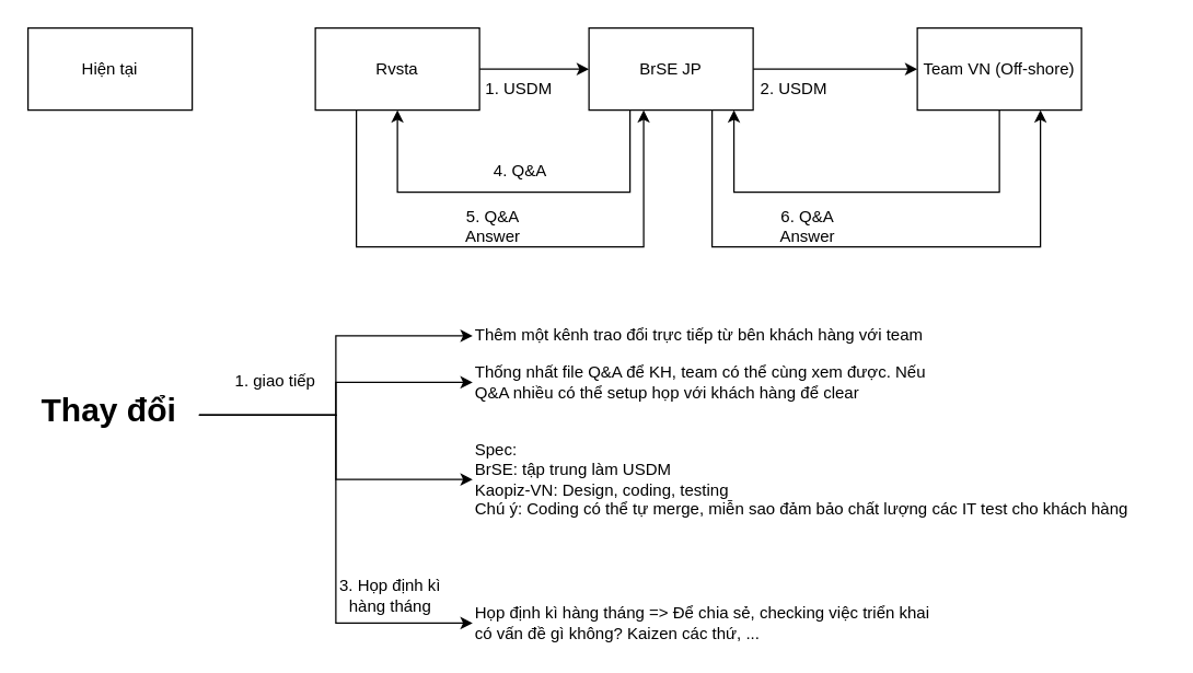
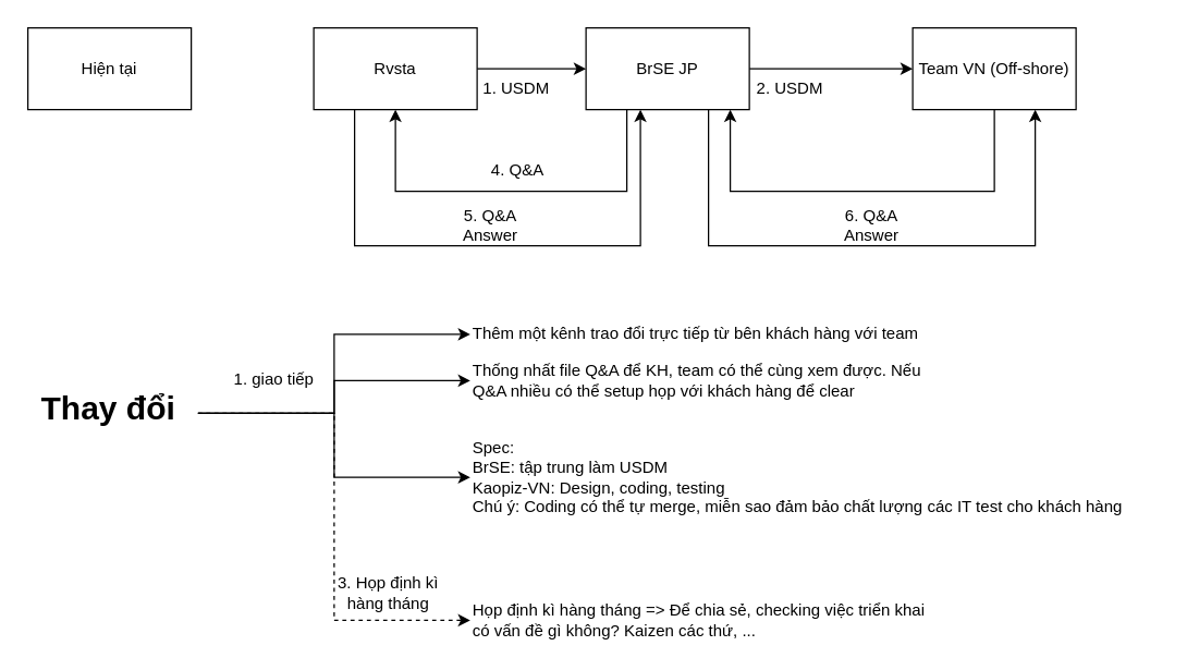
- <mxCell id="16" value="6. Q&amp;amp;A Answer" style="text;html=1;strokeColor=none;fillColor=none;align=center;verticalAlign=middle;whiteSpace=wrap;rounded=0;" parent="1" vertex="1"><mxGeometry x="560" y="150" width="60" height="30" as="geometry" /></mxCell>
+ <mxCell id="16" value="6. Q&amp;amp;A Answer" style="text;html=1;strokeColor=none;fillColor=none;align=center;verticalAlign=middle;whiteSpace=wrap;rounded=0;" parent="1" vertex="1"><mxGeometry x="610" y="150" width="60" height="30" as="geometry" /></mxCell>
- <mxCell id="20" style="edgeStyle=orthogonalEdgeStyle;rounded=0;orthogonalLoop=1;jettySize=auto;html=1;exitX=1;exitY=0.5;exitDx=0;exitDy=0;entryX=0;entryY=0.5;entryDx=0;entryDy=0;" parent="1" source="21" target="25" edge="1"><mxGeometry relative="1" as="geometry" /></mxCell>
+ <mxCell id="20" style="edgeStyle=orthogonalEdgeStyle;rounded=0;orthogonalLoop=1;jettySize=auto;html=1;exitX=1;exitY=0.5;exitDx=0;exitDy=0;entryX=0;entryY=0.5;entryDx=0;entryDy=0;dashed=1;" parent="1" source="21" target="25" edge="1"><mxGeometry relative="1" as="geometry" /></mxCell>
